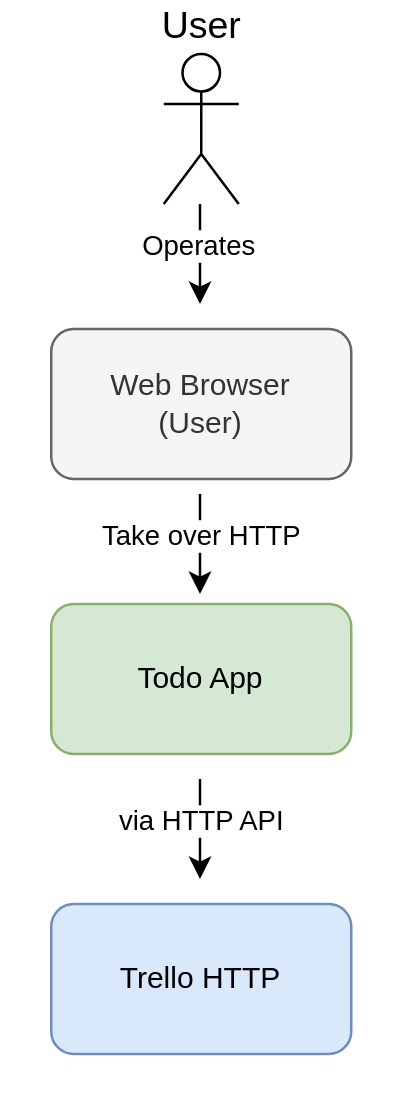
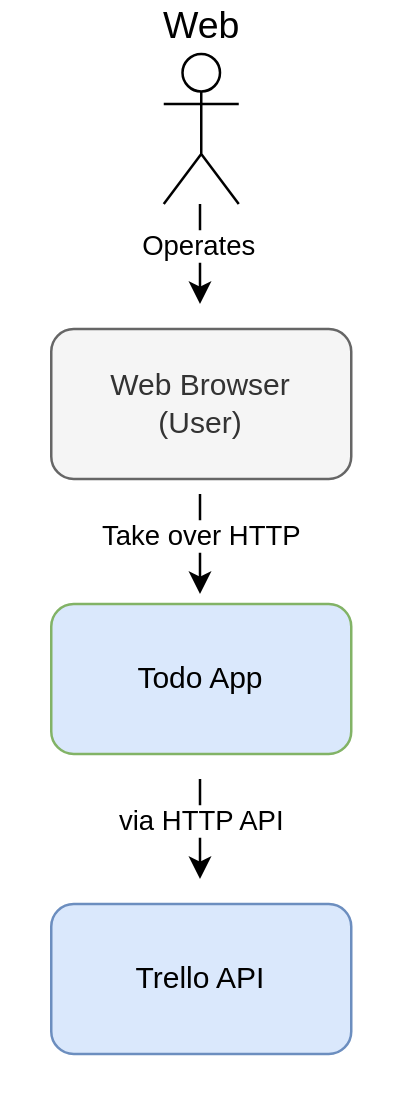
- <mxCell id="3" value="&lt;font style=&quot;font-size: 15px;&quot;&gt;User&lt;/font&gt;" style="shape=umlActor;verticalLabelPosition=top;verticalAlign=bottom;html=1;outlineConnect=0;labelPosition=center;align=center;" vertex="1" parent="1"><mxGeometry x="65" y="20" width="30" height="60" as="geometry" /></mxCell>
+ <mxCell id="3" value="&lt;font style=&quot;font-size: 15px;&quot;&gt;Web&lt;/font&gt;" style="shape=umlActor;verticalLabelPosition=top;verticalAlign=bottom;html=1;outlineConnect=0;labelPosition=center;align=center;" vertex="1" parent="1"><mxGeometry x="65" y="20" width="30" height="60" as="geometry" /></mxCell>
- <mxCell id="2" value="Todo App" style="rounded=1;whiteSpace=wrap;html=1;fillColor=#d5e8d4;strokeColor=#82b366;" vertex="1" parent="1"><mxGeometry x="20" y="240" width="120" height="60" as="geometry" /></mxCell>
+ <mxCell id="2" value="Todo App" style="rounded=1;whiteSpace=wrap;html=1;fillColor=#dae8fc;strokeColor=#82b366;" vertex="1" parent="1"><mxGeometry x="20" y="240" width="120" height="60" as="geometry" /></mxCell>
- <mxCell id="9" value="Trello HTTP" style="rounded=1;whiteSpace=wrap;html=1;fillColor=#dae8fc;strokeColor=#6c8ebf;" vertex="1" parent="1"><mxGeometry x="20" y="360" width="120" height="60" as="geometry" /></mxCell>
+ <mxCell id="9" value="Trello API" style="rounded=1;whiteSpace=wrap;html=1;fillColor=#dae8fc;strokeColor=#6c8ebf;" vertex="1" parent="1"><mxGeometry x="20" y="360" width="120" height="60" as="geometry" /></mxCell>
